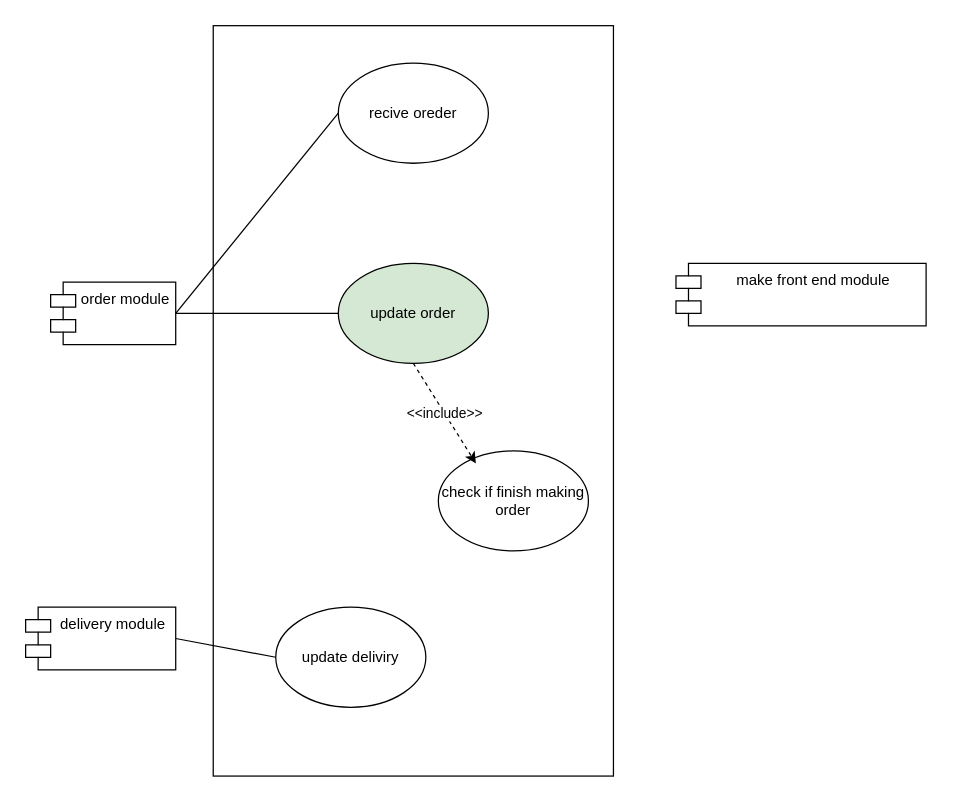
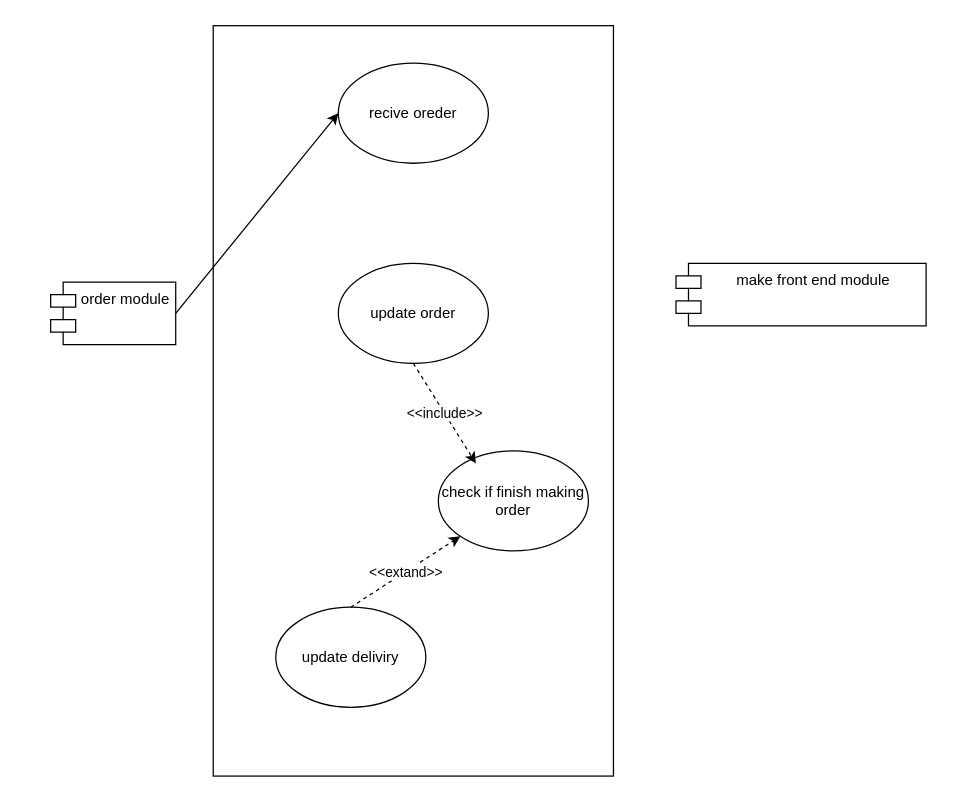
- <mxCell id="8" value="" style="endArrow=none;html=1;exitX=1;exitY=0.5;exitDx=0;exitDy=0;entryX=0;entryY=0.5;entryDx=0;entryDy=0;" edge="1" parent="1" source="6" target="3"><mxGeometry width="50" height="50" relative="1" as="geometry"><mxPoint x="150" y="260" as="sourcePoint" /><mxPoint x="250" y="260" as="targetPoint" /></mxGeometry></mxCell>
+ <mxCell id="8" value="" style="endArrow=classic;html=1;exitX=1;exitY=0.5;exitDx=0;exitDy=0;entryX=0;entryY=0.5;entryDx=0;entryDy=0;" edge="1" parent="1" source="6" target="3"><mxGeometry width="50" height="50" relative="1" as="geometry"><mxPoint x="150" y="260" as="sourcePoint" /><mxPoint x="250" y="260" as="targetPoint" /></mxGeometry></mxCell>
- <mxCell id="7" value="" style="endArrow=none;html=1;exitX=1;exitY=0.5;exitDx=0;exitDy=0;entryX=0;entryY=0.5;entryDx=0;entryDy=0;" edge="1" parent="1" source="6" target="4"><mxGeometry width="50" height="50" relative="1" as="geometry"><mxPoint x="410" y="390" as="sourcePoint" /><mxPoint x="460" y="340" as="targetPoint" /></mxGeometry></mxCell>
- <mxCell id="4" value="update order" style="ellipse;whiteSpace=wrap;html=1;fillColor=#d5e8d4;" vertex="1" parent="1"><mxGeometry x="270" y="210" width="120" height="80" as="geometry" /></mxCell>
+ <mxCell id="4" value="update order" style="ellipse;whiteSpace=wrap;html=1;" vertex="1" parent="1"><mxGeometry x="270" y="210" width="120" height="80" as="geometry" /></mxCell>
+ <mxCell id="12" value="&amp;lt;&amp;lt;extand&amp;gt;&amp;gt;" style="endArrow=classic;html=1;exitX=0.5;exitY=0;exitDx=0;exitDy=0;entryX=0;entryY=1;entryDx=0;entryDy=0;startArrow=none;startFill=0;endFill=1;dashed=1;" edge="1" parent="1" source="5" target="13"><mxGeometry width="50" height="50" relative="1" as="geometry"><mxPoint x="410" y="340" as="sourcePoint" /><mxPoint x="460" y="290" as="targetPoint" /></mxGeometry></mxCell>
- <mxCell id="9" value="delivery module" style="shape=module;align=left;spacingLeft=20;align=center;verticalAlign=top;" vertex="1" parent="1"><mxGeometry x="20" y="485" width="120" height="50" as="geometry" /></mxCell>
- <mxCell id="10" value="" style="endArrow=none;html=1;exitX=1;exitY=0.5;exitDx=0;exitDy=0;entryX=0;entryY=0.5;entryDx=0;entryDy=0;" edge="1" parent="1" source="9" target="5"><mxGeometry width="50" height="50" relative="1" as="geometry"><mxPoint x="150" y="260" as="sourcePoint" /><mxPoint x="250" y="260" as="targetPoint" /></mxGeometry></mxCell>
